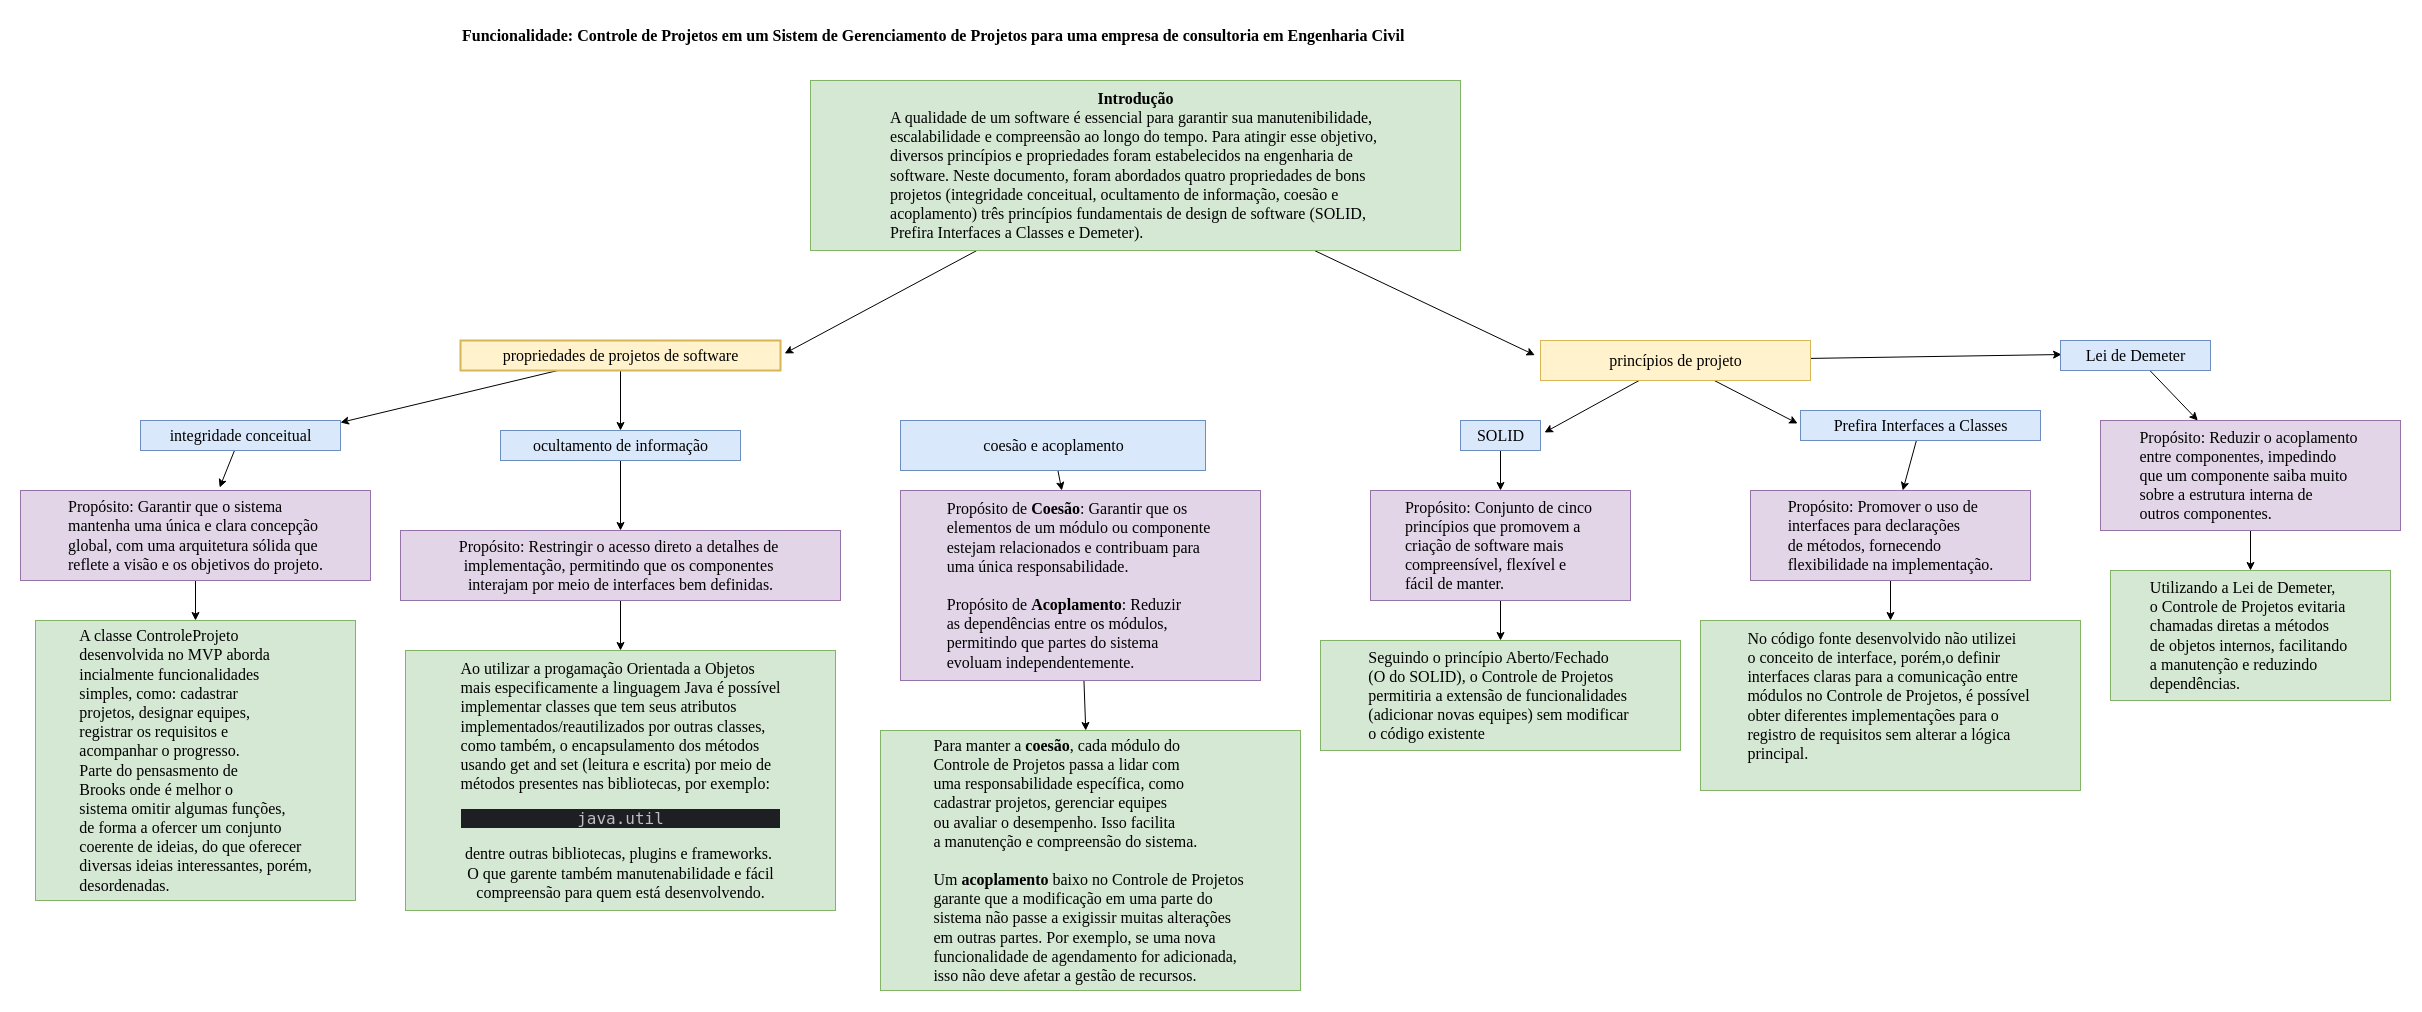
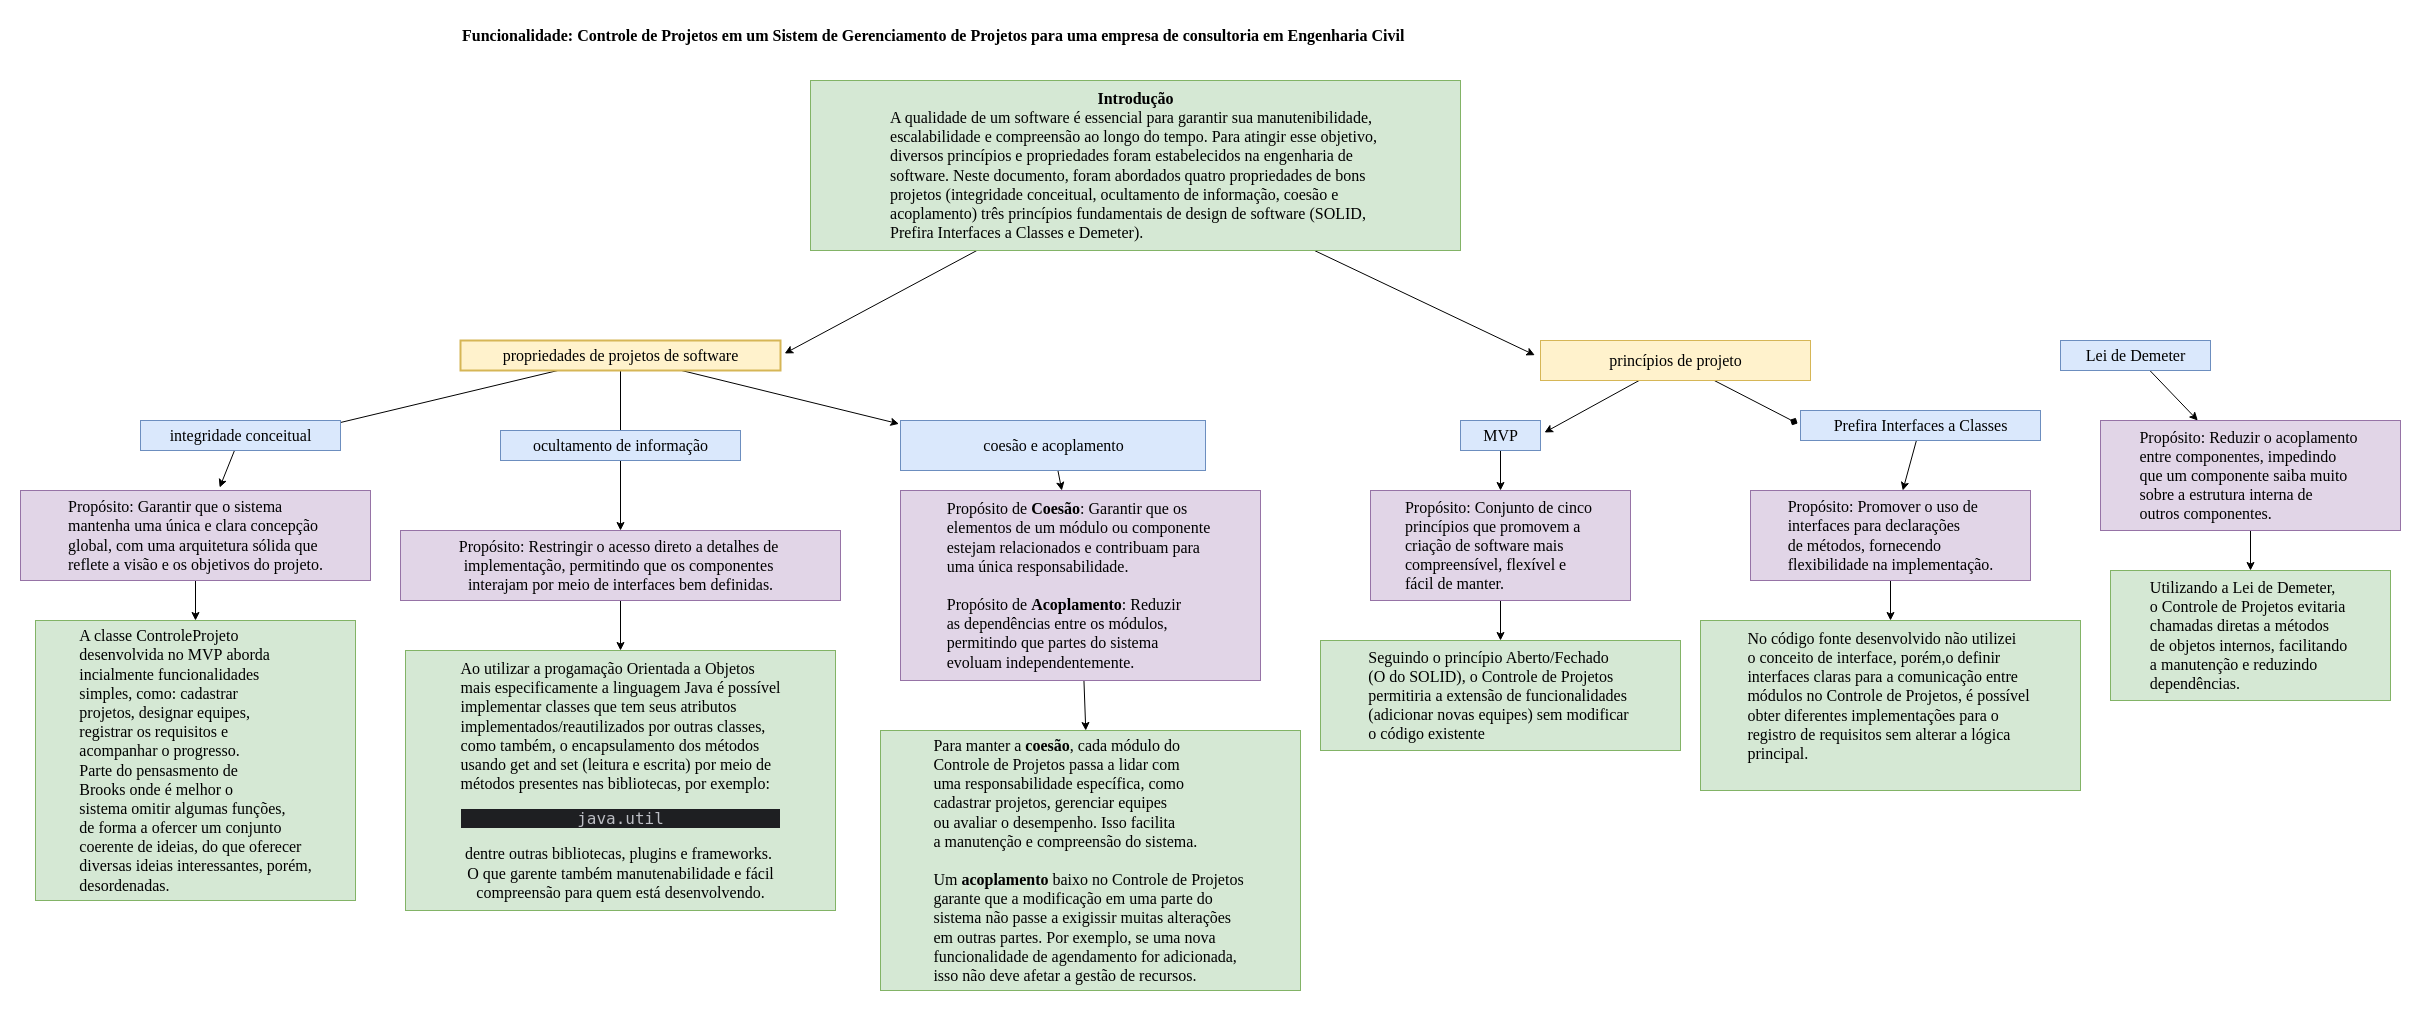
- <mxCell id="4" style="edgeStyle=none;rounded=0;orthogonalLoop=1;jettySize=auto;html=1;entryX=0.007;entryY=0.467;entryDx=0;entryDy=0;entryPerimeter=0;fontFamily=Verdana;fontSize=16;" edge="1" parent="1" source="6" target="34"><mxGeometry relative="1" as="geometry" /></mxCell>
+ <mxCell id="9" value="" style="edgeStyle=none;rounded=0;orthogonalLoop=1;jettySize=auto;html=1;fontFamily=Verdana;fontSize=16;entryX=-0.005;entryY=0.067;entryDx=0;entryDy=0;entryPerimeter=0;" edge="1" source="11" target="17" parent="1"><mxGeometry relative="1" as="geometry" /></mxCell>
- <mxCell id="5" style="edgeStyle=none;rounded=0;orthogonalLoop=1;jettySize=auto;html=1;entryX=-0.012;entryY=0.433;entryDx=0;entryDy=0;entryPerimeter=0;fontFamily=Verdana;fontSize=16;" edge="1" parent="1" source="6" target="32"><mxGeometry relative="1" as="geometry" /></mxCell>
+ <mxCell id="5" style="edgeStyle=none;rounded=0;orthogonalLoop=1;jettySize=auto;html=1;entryX=-0.012;entryY=0.433;entryDx=0;entryDy=0;entryPerimeter=0;fontFamily=Verdana;fontSize=16;endArrow=diamond;" edge="1" parent="1" source="6" target="32"><mxGeometry relative="1" as="geometry" /></mxCell>
- <mxCell id="8" value="" style="edgeStyle=none;rounded=0;orthogonalLoop=1;jettySize=auto;html=1;fontFamily=Verdana;fontSize=16;entryX=1;entryY=0.067;entryDx=0;entryDy=0;entryPerimeter=0;" edge="1" source="11" target="13" parent="1"><mxGeometry relative="1" as="geometry" /></mxCell>
+ <mxCell id="8" value="" style="edgeStyle=none;rounded=0;orthogonalLoop=1;jettySize=auto;html=1;fontFamily=Verdana;fontSize=16;entryX=1;entryY=0.067;entryDx=0;entryDy=0;entryPerimeter=0;endArrow=none;" edge="1" source="11" target="13" parent="1"><mxGeometry relative="1" as="geometry" /></mxCell>
- <mxCell id="10" style="edgeStyle=none;rounded=0;orthogonalLoop=1;jettySize=auto;html=1;fontFamily=Verdana;fontSize=16;" edge="1" parent="1" source="11" target="15"><mxGeometry relative="1" as="geometry" /></mxCell>
+ <mxCell id="10" style="edgeStyle=none;rounded=0;orthogonalLoop=1;jettySize=auto;html=1;fontFamily=Verdana;fontSize=16;endArrow=none;" edge="1" parent="1" source="11" target="15"><mxGeometry relative="1" as="geometry" /></mxCell>
- <mxCell id="30" value="SOLID" style="text;html=1;align=center;verticalAlign=middle;resizable=0;points=[];autosize=1;strokeColor=#6c8ebf;fillColor=#dae8fc;fontSize=16;fontFamily=Verdana;" vertex="1" parent="1"><mxGeometry x="1460" y="420" width="80" height="30" as="geometry" /></mxCell>
+ <mxCell id="30" value="MVP" style="text;html=1;align=center;verticalAlign=middle;resizable=0;points=[];autosize=1;strokeColor=#6c8ebf;fillColor=#dae8fc;fontSize=16;fontFamily=Verdana;" vertex="1" parent="1"><mxGeometry x="1460" y="420" width="80" height="30" as="geometry" /></mxCell>
